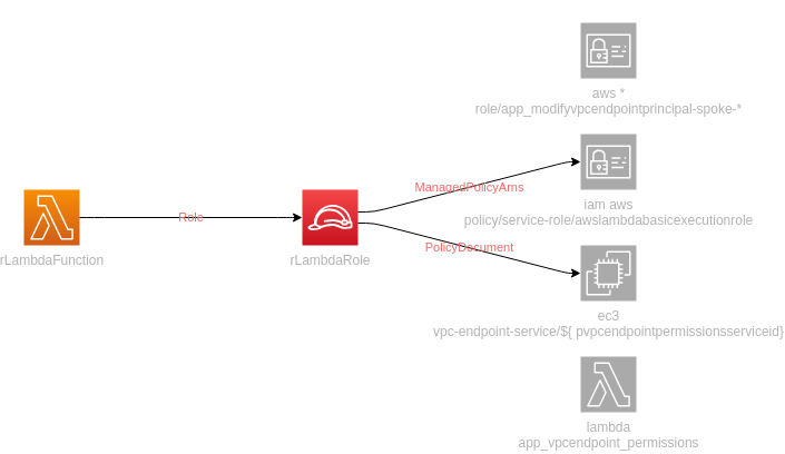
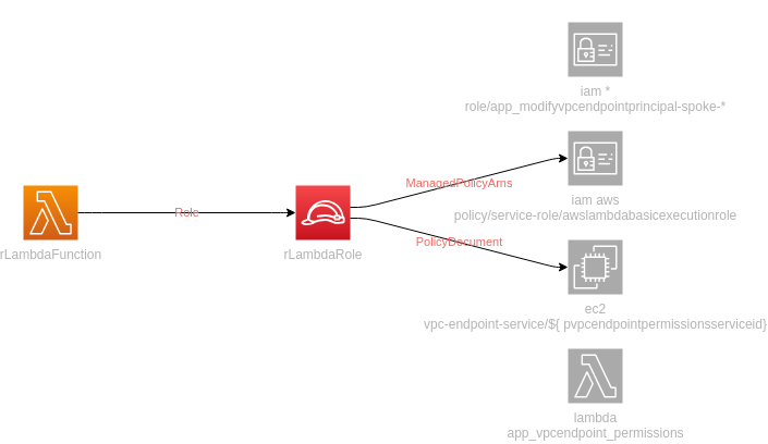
- <mxCell id="4" value="aws  *&#10;role/app_modifyvpcendpointprincipal-spoke-*" style="outlineConnect=0;fontColor=#B3B3B3;gradientColor=#aaaaaa;gradientDirection=north;fillColor=#aaaaaa;strokeColor=#ffffff;dashed=0;verticalLabelPosition=bottom;verticalAlign=top;align=center;html=1;fontSize=12;fontStyle=0;aspect=fixed;shape=mxgraph.aws4.resourceIcon;resIcon=mxgraph.aws4.identity_and_access_management;" vertex="1" parent="1"><mxGeometry x="520" width="50" height="50" as="geometry" y="20" /></mxCell>
+ <mxCell id="4" value="iam  *&#10;role/app_modifyvpcendpointprincipal-spoke-*" style="outlineConnect=0;fontColor=#B3B3B3;gradientColor=#aaaaaa;gradientDirection=north;fillColor=#aaaaaa;strokeColor=#ffffff;dashed=0;verticalLabelPosition=bottom;verticalAlign=top;align=center;html=1;fontSize=12;fontStyle=0;aspect=fixed;shape=mxgraph.aws4.resourceIcon;resIcon=mxgraph.aws4.identity_and_access_management;" vertex="1" parent="1"><mxGeometry x="520" width="50" height="50" as="geometry" y="20" /></mxCell>
- <mxCell id="6" value="ec3  &#10;vpc-endpoint-service/${ pvpcendpointpermissionsserviceid}" style="outlineConnect=0;fontColor=#B3B3B3;gradientColor=#aaaaaa;gradientDirection=north;fillColor=#aaaaaa;strokeColor=#ffffff;dashed=0;verticalLabelPosition=bottom;verticalAlign=top;align=center;html=1;fontSize=12;fontStyle=0;aspect=fixed;shape=mxgraph.aws4.resourceIcon;resIcon=mxgraph.aws4.ec2;" vertex="1" parent="1"><mxGeometry x="520" y="220" width="50" height="50" as="geometry" /></mxCell>
+ <mxCell id="6" value="ec2  &#10;vpc-endpoint-service/${ pvpcendpointpermissionsserviceid}" style="outlineConnect=0;fontColor=#B3B3B3;gradientColor=#aaaaaa;gradientDirection=north;fillColor=#aaaaaa;strokeColor=#ffffff;dashed=0;verticalLabelPosition=bottom;verticalAlign=top;align=center;html=1;fontSize=12;fontStyle=0;aspect=fixed;shape=mxgraph.aws4.resourceIcon;resIcon=mxgraph.aws4.ec2;" vertex="1" parent="1"><mxGeometry x="520" y="220" width="50" height="50" as="geometry" /></mxCell>
